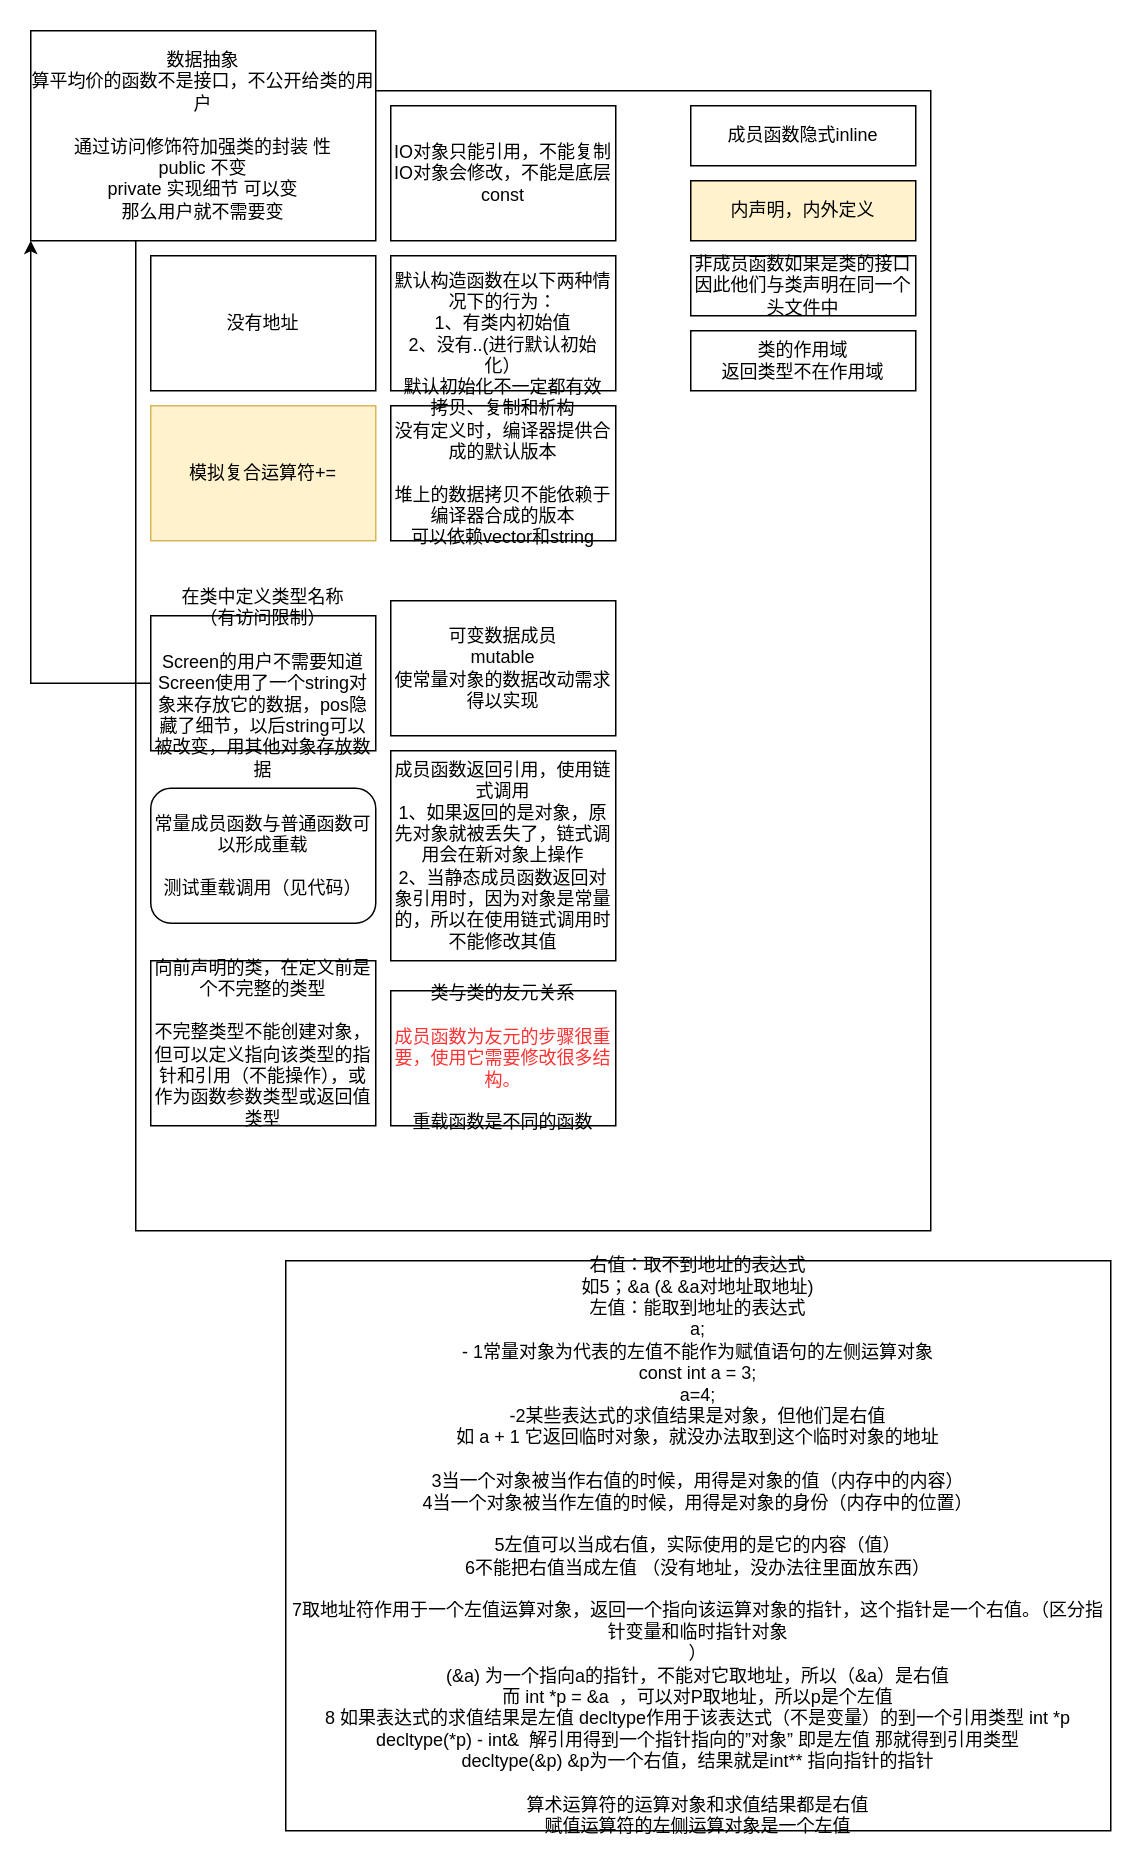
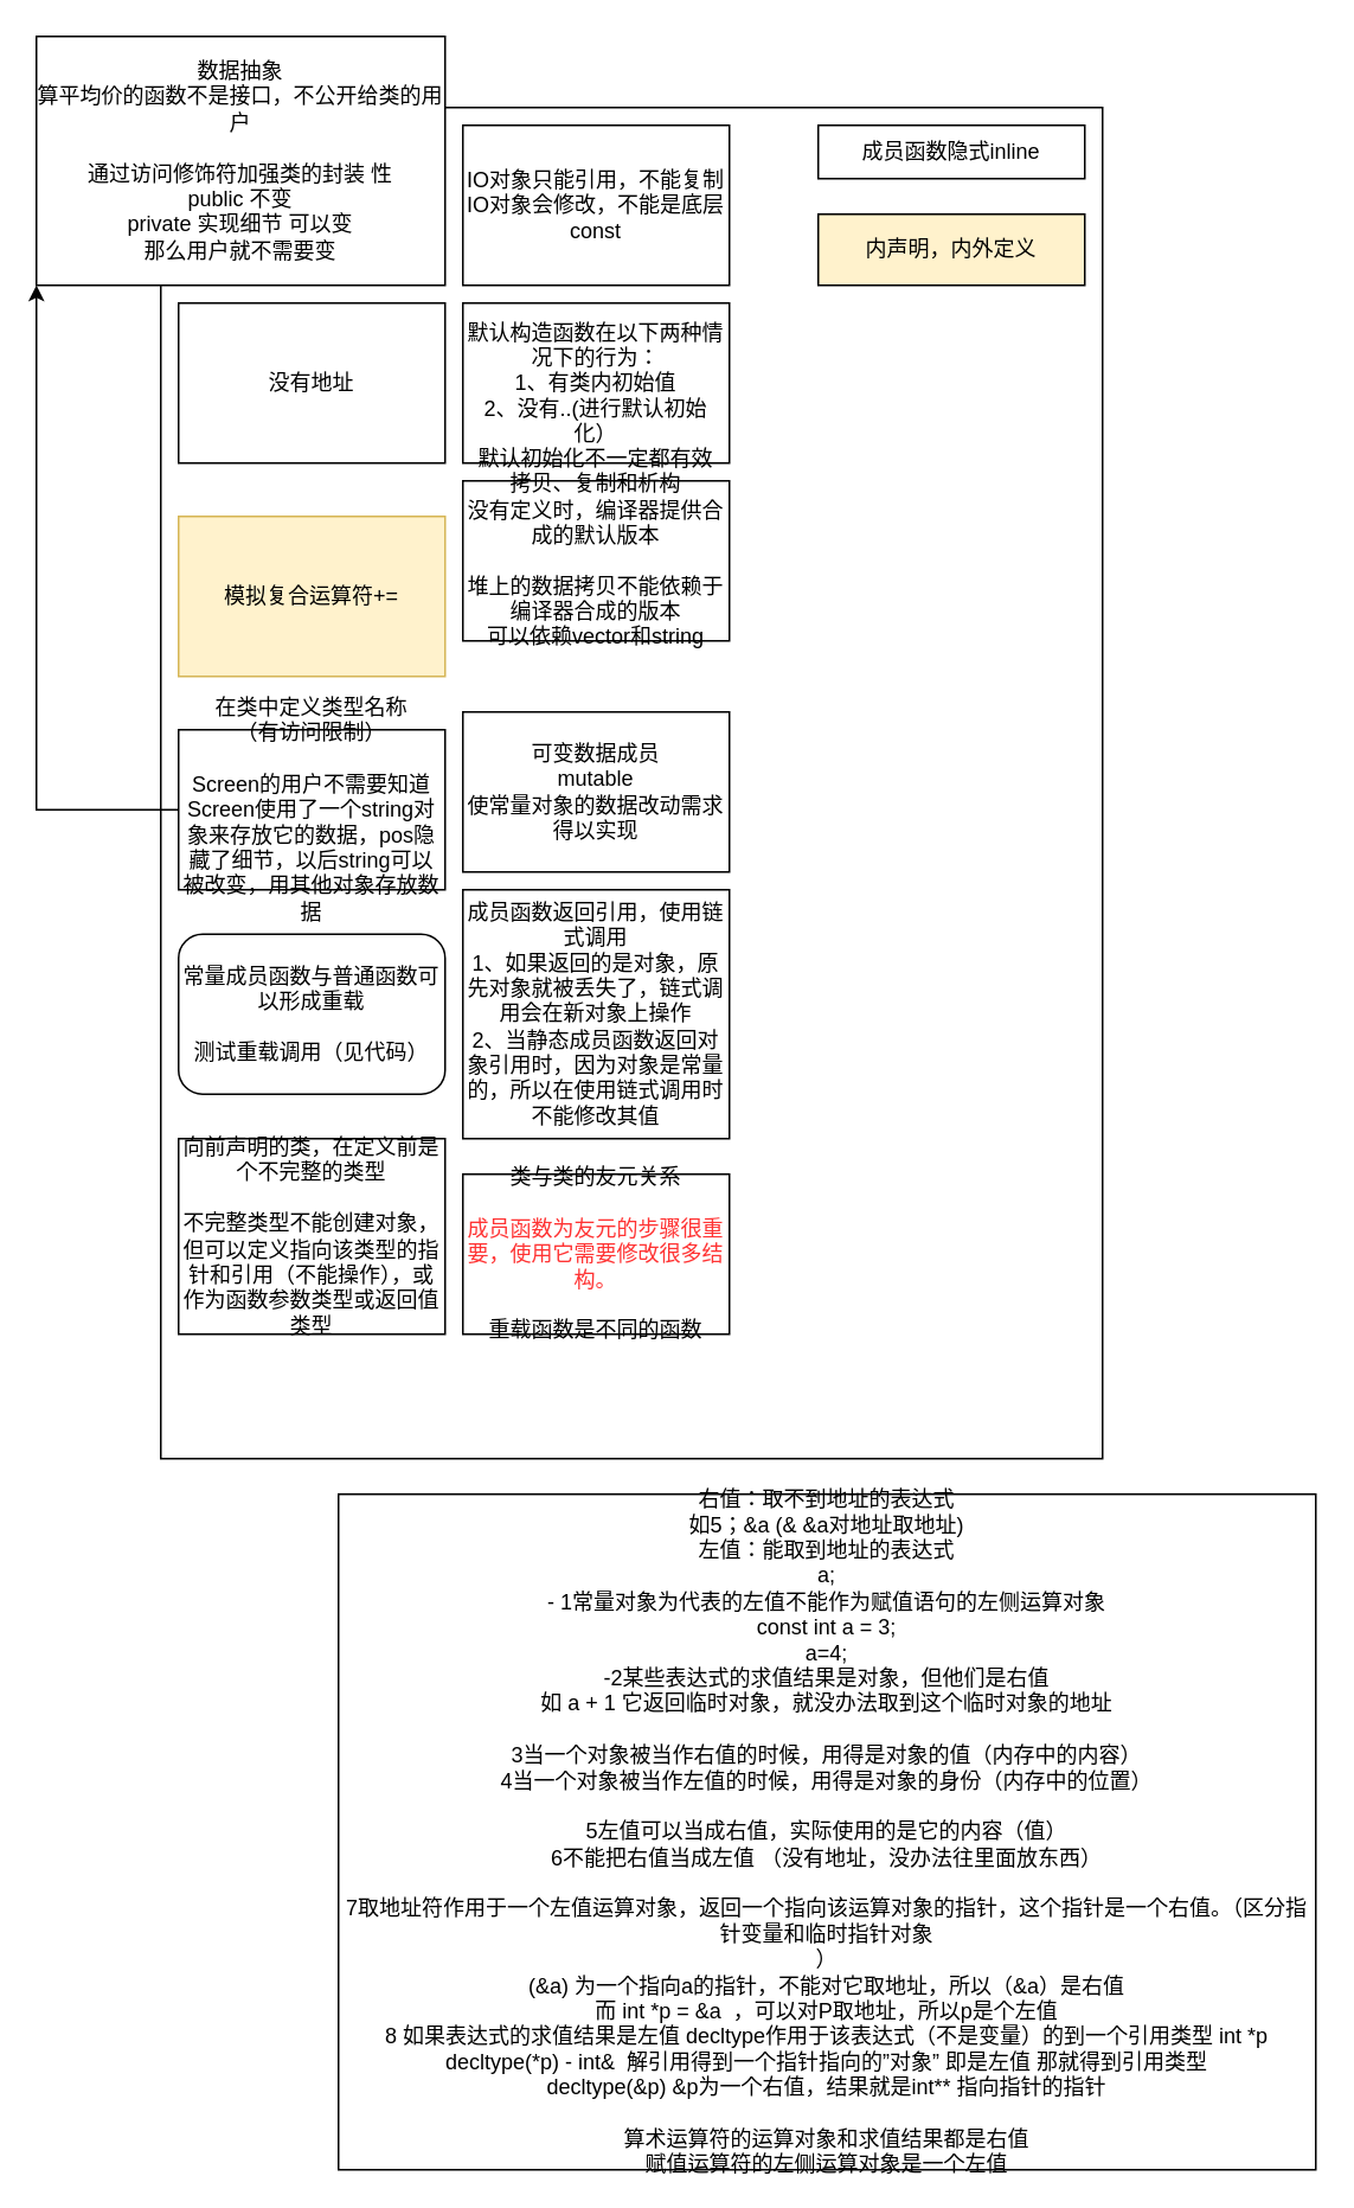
- <mxCell id="5" value="成员函数隐式inline" style="rounded=0;whiteSpace=wrap;html=1;" vertex="1" parent="1"><mxGeometry x="460" y="70" width="150" height="40" as="geometry" /></mxCell>
+ <mxCell id="5" value="成员函数隐式inline" style="rounded=0;whiteSpace=wrap;html=1;" vertex="1" parent="1"><mxGeometry x="460" y="70" width="150" height="30" as="geometry" /></mxCell>
- <mxCell id="8" value="非成员函数如果是类的接口&lt;br&gt;因此他们与类声明在同一个头文件中" style="rounded=0;whiteSpace=wrap;html=1;" vertex="1" parent="1"><mxGeometry x="460" y="170" width="150" height="40" as="geometry" /></mxCell>
- <mxCell id="20" value="类的作用域&lt;br&gt;返回类型不在作用域" style="rounded=0;whiteSpace=wrap;html=1;" vertex="1" parent="1"><mxGeometry x="460" y="220" width="150" height="40" as="geometry" /></mxCell>
- <mxCell id="7" value="模拟复合运算符+=" style="rounded=0;whiteSpace=wrap;html=1;fillColor=#fff2cc;strokeColor=#d6b656;" vertex="1" parent="1"><mxGeometry x="100" y="270" width="150" height="90" as="geometry" /></mxCell>
+ <mxCell id="7" value="模拟复合运算符+=" style="rounded=0;whiteSpace=wrap;html=1;fillColor=#fff2cc;strokeColor=#d6b656;" vertex="1" parent="1"><mxGeometry x="100" y="290" width="150" height="90" as="geometry" /></mxCell>
